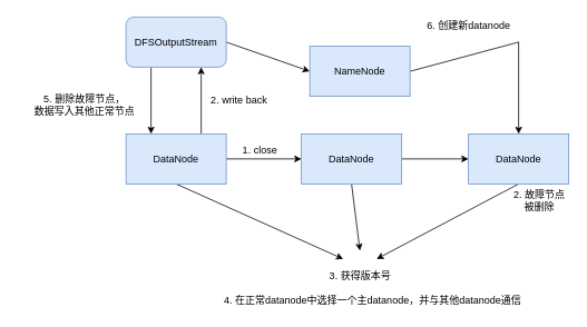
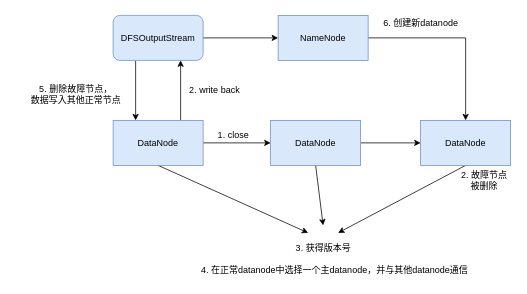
- <mxCell id="6" value="NameNode" style="rounded=0;whiteSpace=wrap;html=1;fillColor=#dae8fc;strokeColor=#6c8ebf;" parent="1" vertex="1"><mxGeometry x="370" y="55" width="120" height="60" as="geometry" /></mxCell>
+ <mxCell id="6" value="NameNode" style="rounded=0;whiteSpace=wrap;html=1;fillColor=#dae8fc;strokeColor=#6c8ebf;" parent="1" vertex="1"><mxGeometry x="370" y="20" width="120" height="60" as="geometry" /></mxCell>
